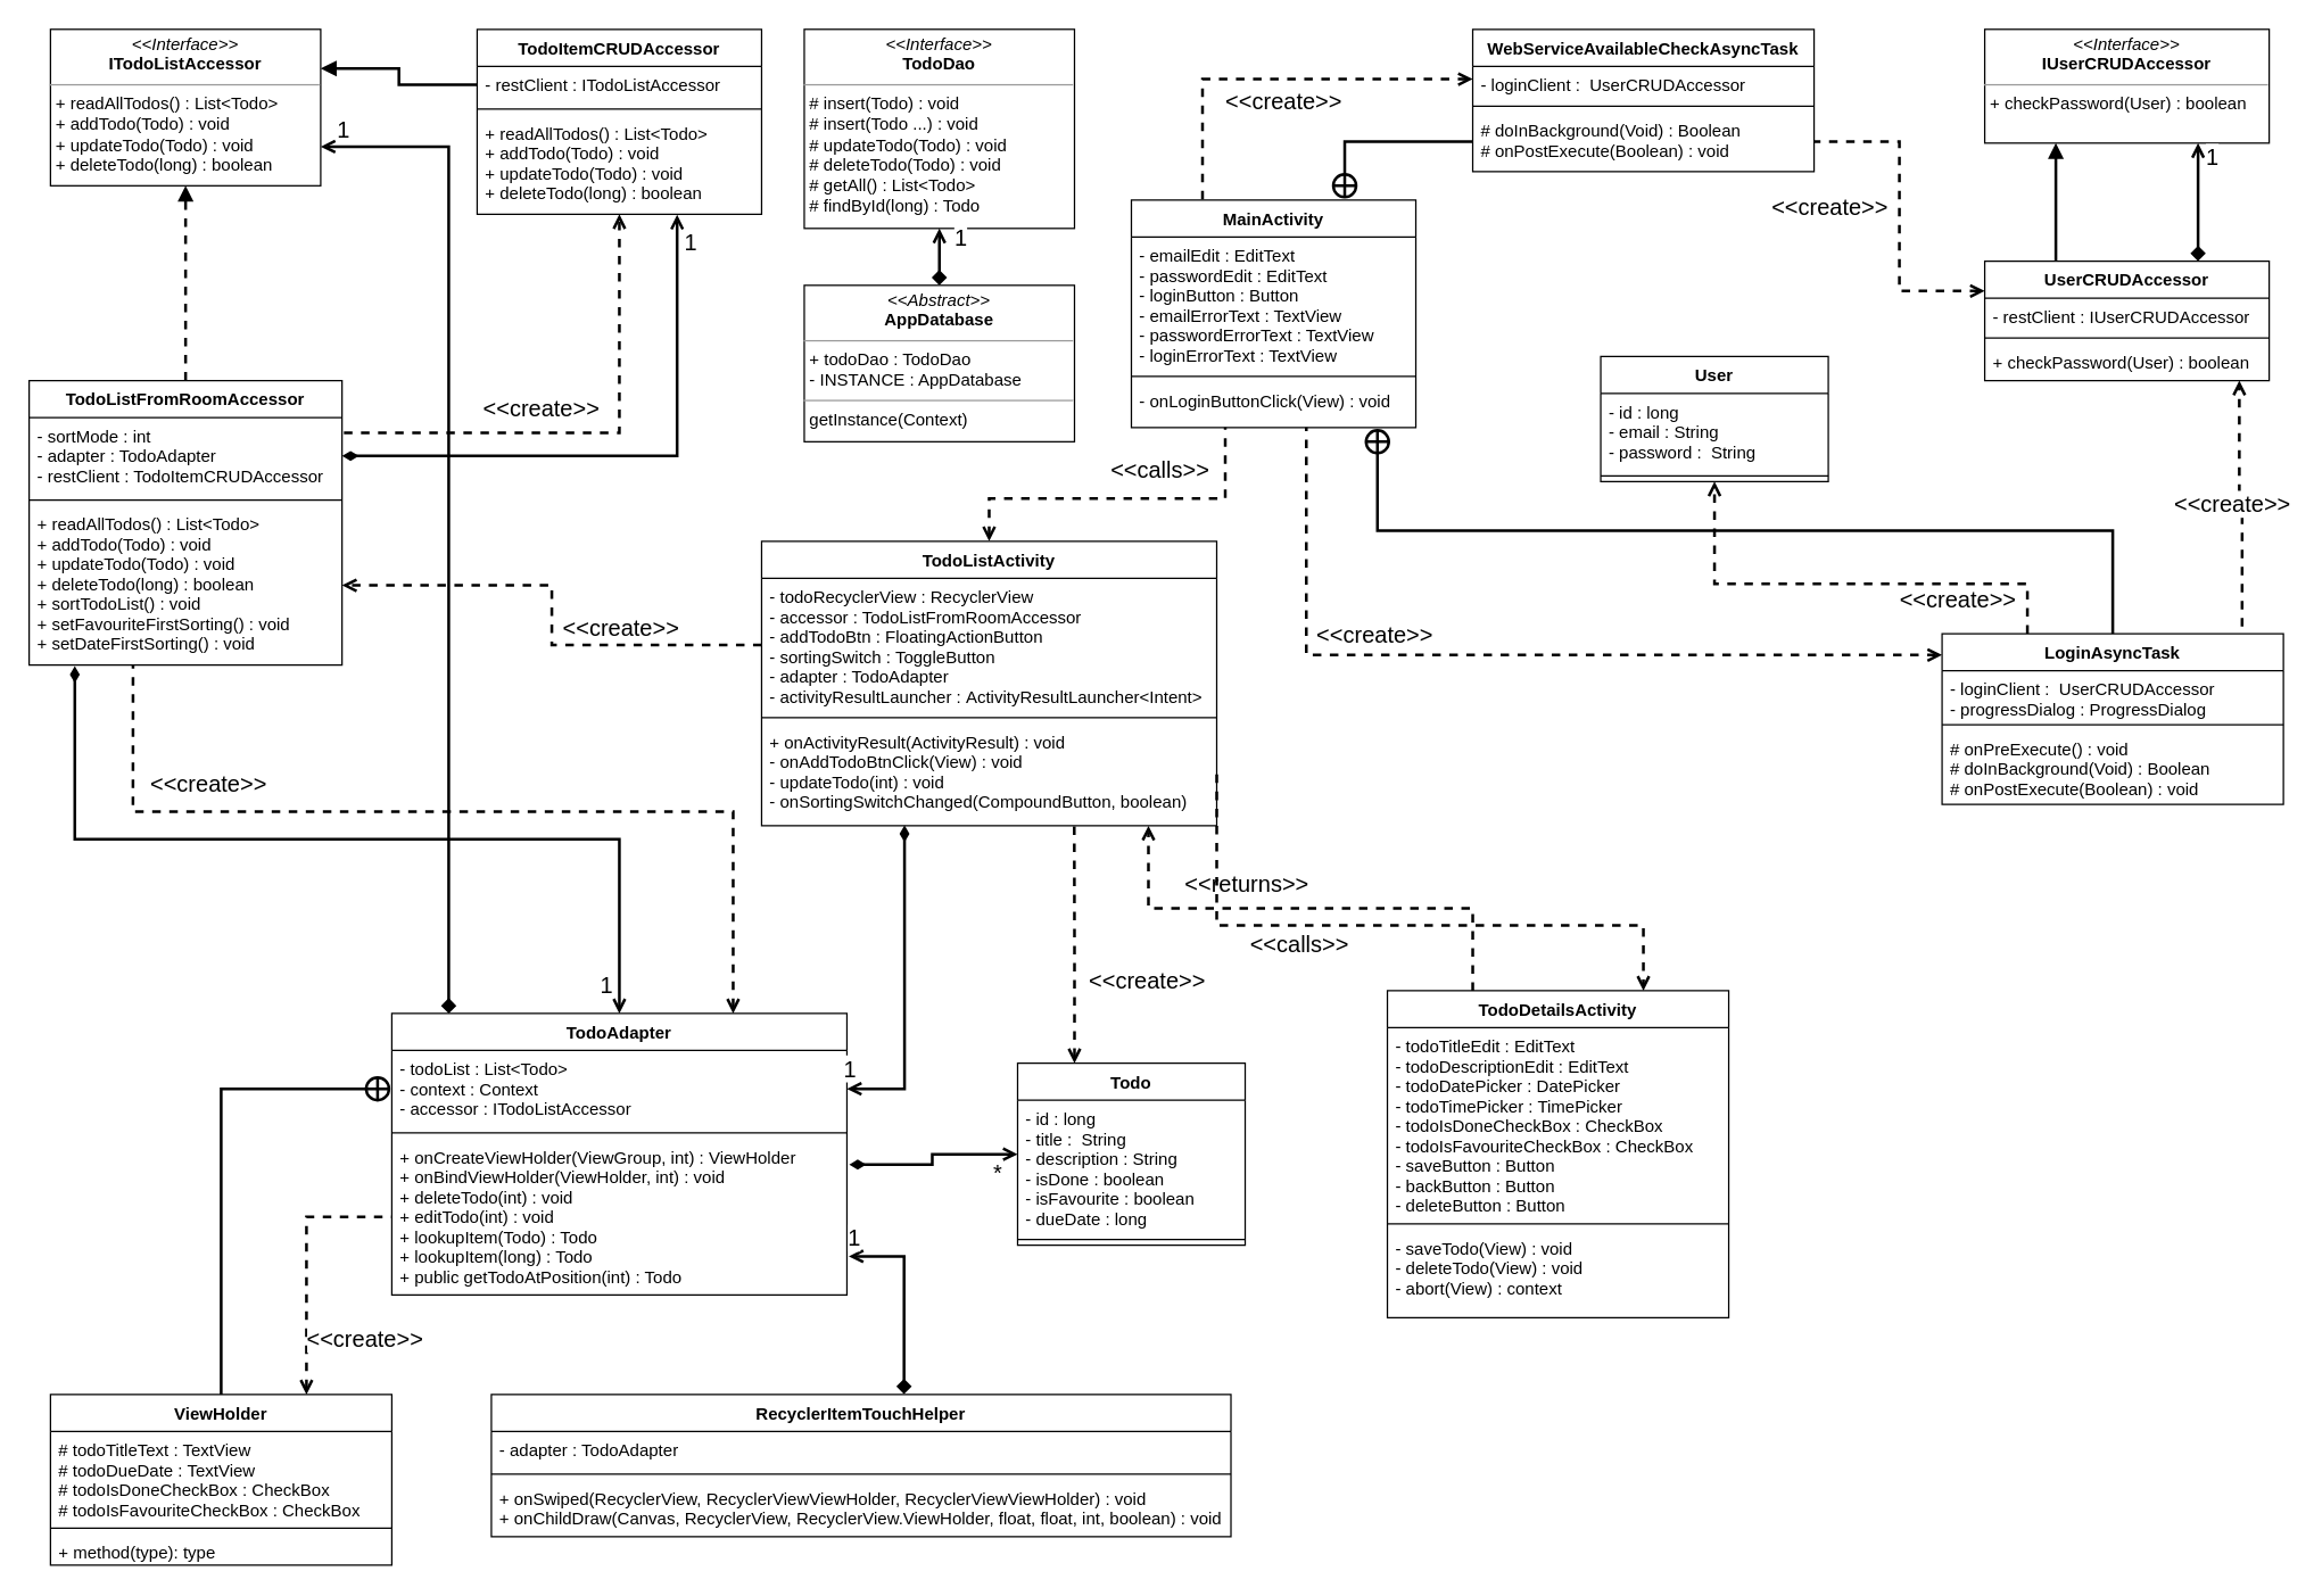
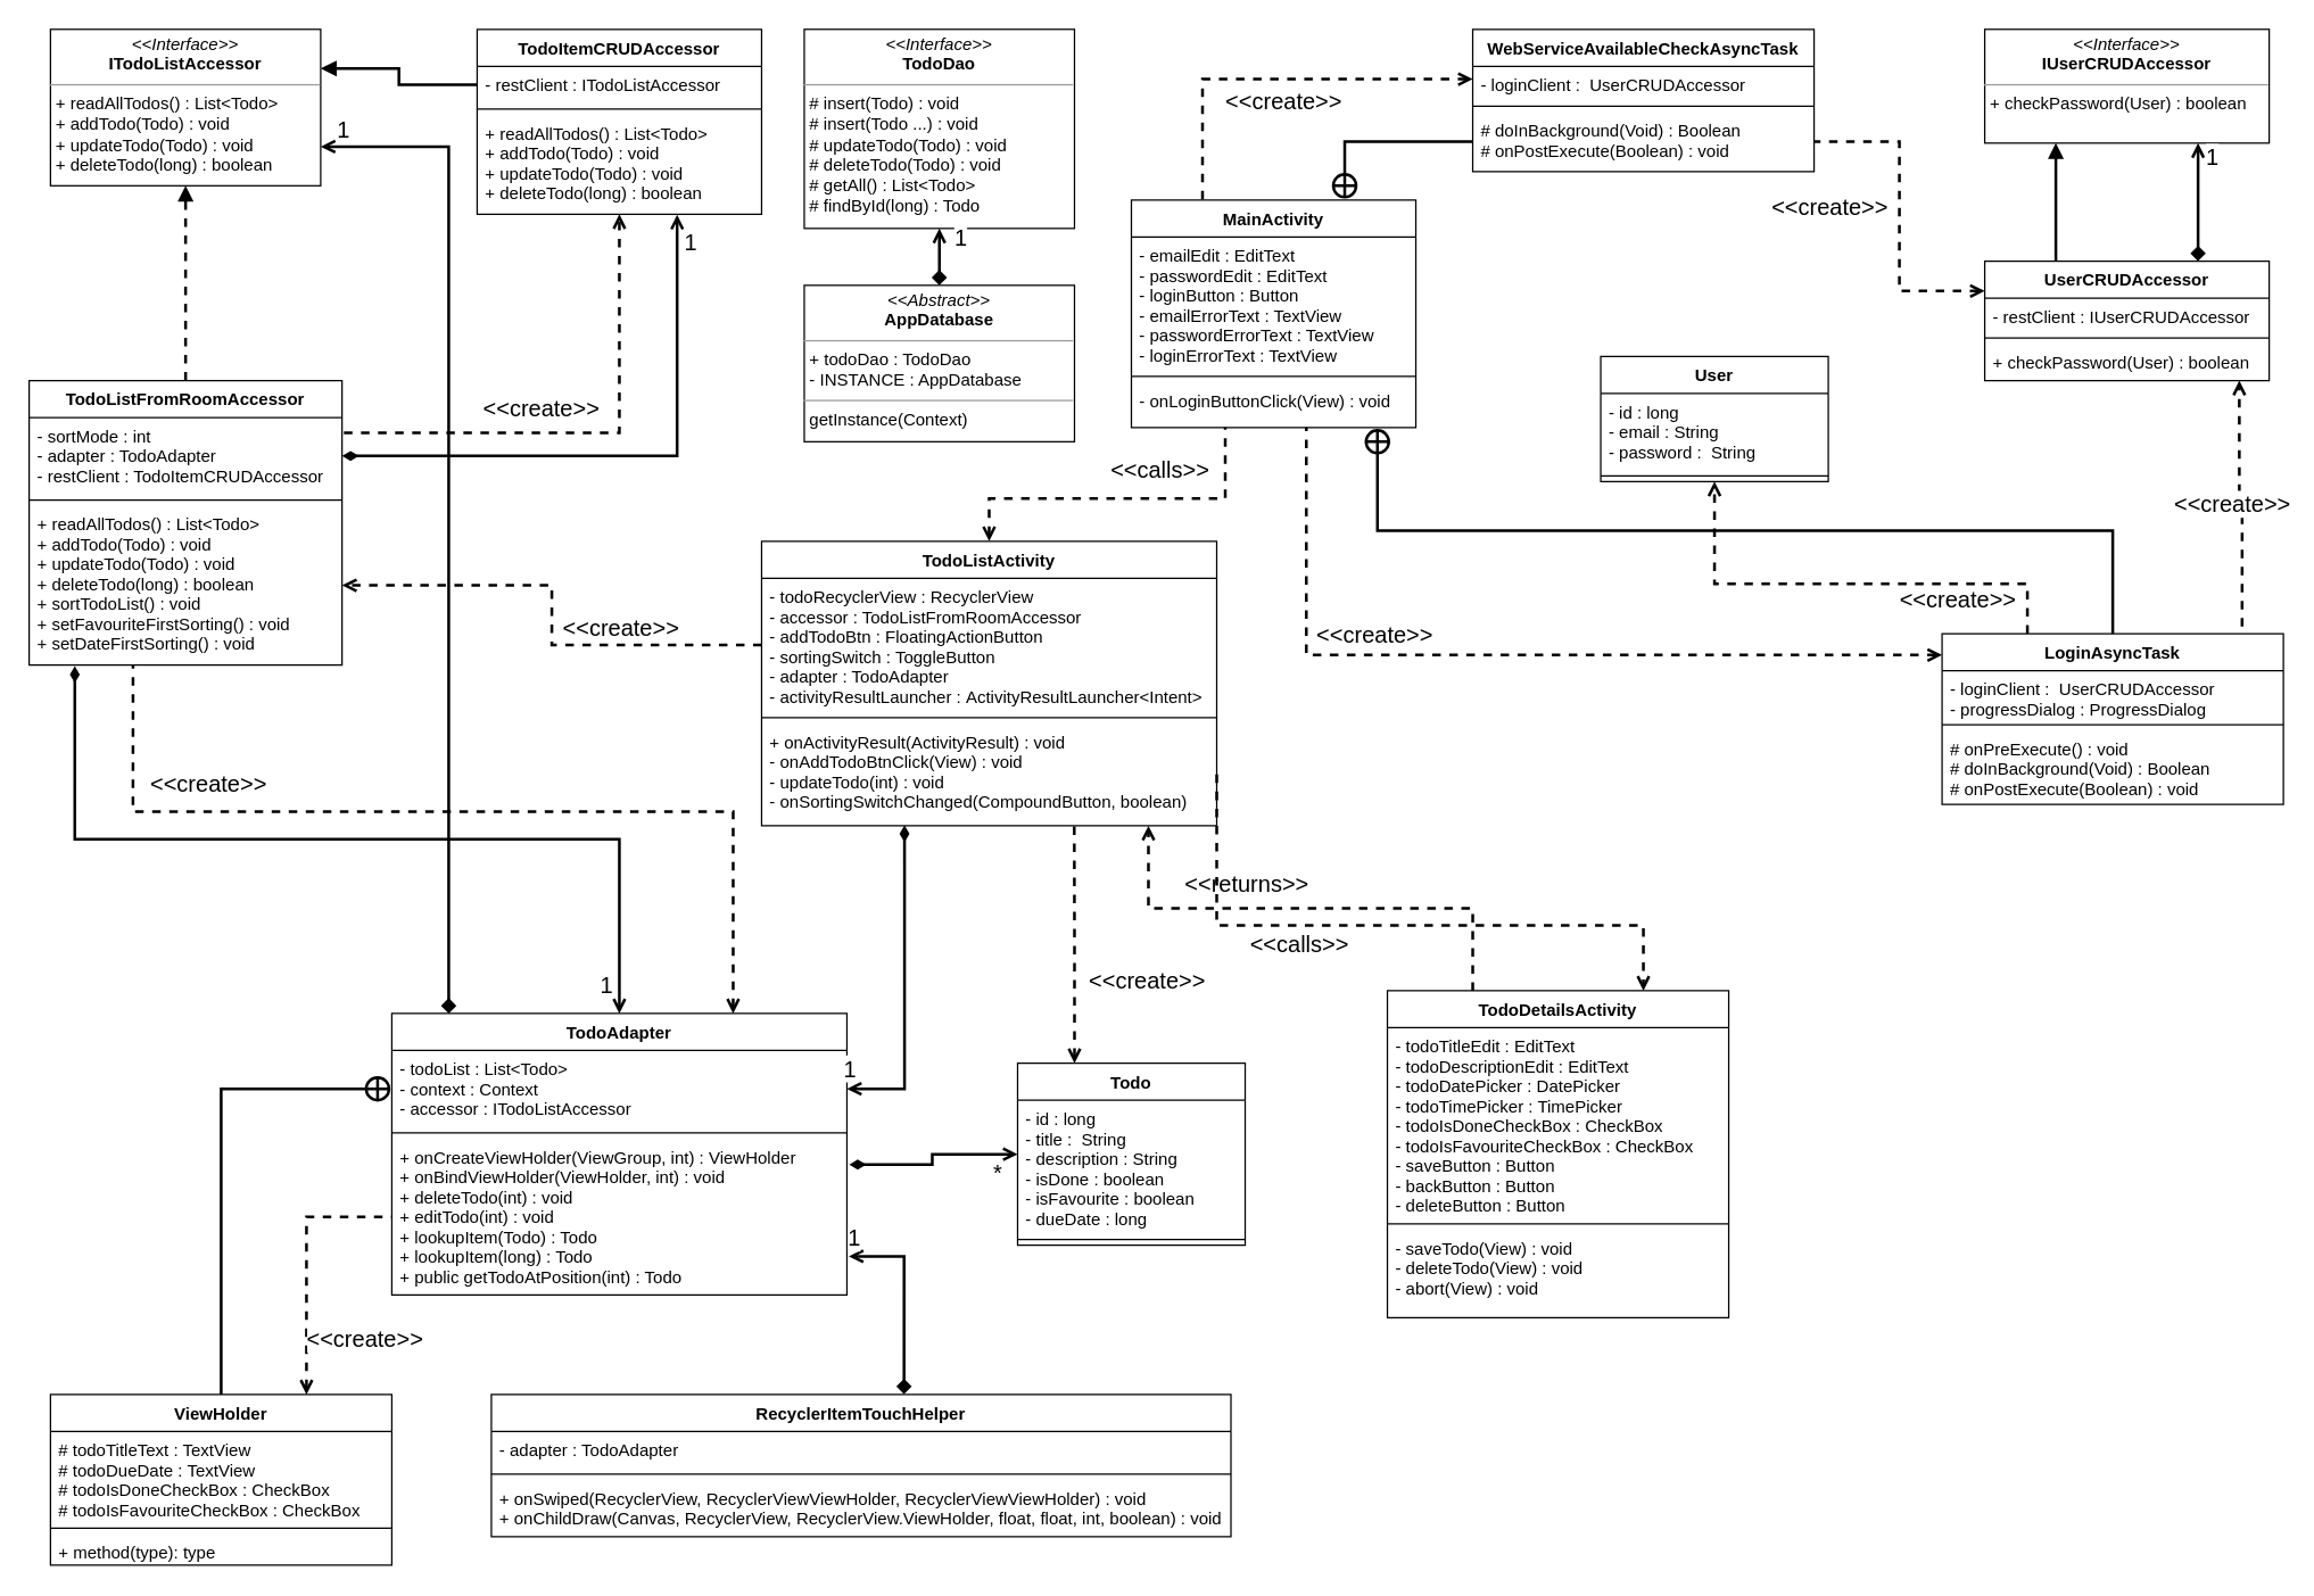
- <mxCell id="24" value="- saveTodo(View) : void&#10;- deleteTodo(View) : void&#10;- abort(View) : context" style="text;strokeColor=none;fillColor=none;align=left;verticalAlign=top;spacingLeft=4;spacingRight=4;overflow=hidden;rotatable=0;points=[[0,0.5],[1,0.5]];portConstraint=eastwest;" vertex="1" parent="21"><mxGeometry y="168" width="240" height="62" as="geometry" /></mxCell>
+ <mxCell id="24" value="- saveTodo(View) : void&#10;- deleteTodo(View) : void&#10;- abort(View) : void" style="text;strokeColor=none;fillColor=none;align=left;verticalAlign=top;spacingLeft=4;spacingRight=4;overflow=hidden;rotatable=0;points=[[0,0.5],[1,0.5]];portConstraint=eastwest;" vertex="1" parent="21"><mxGeometry y="168" width="240" height="62" as="geometry" /></mxCell>
